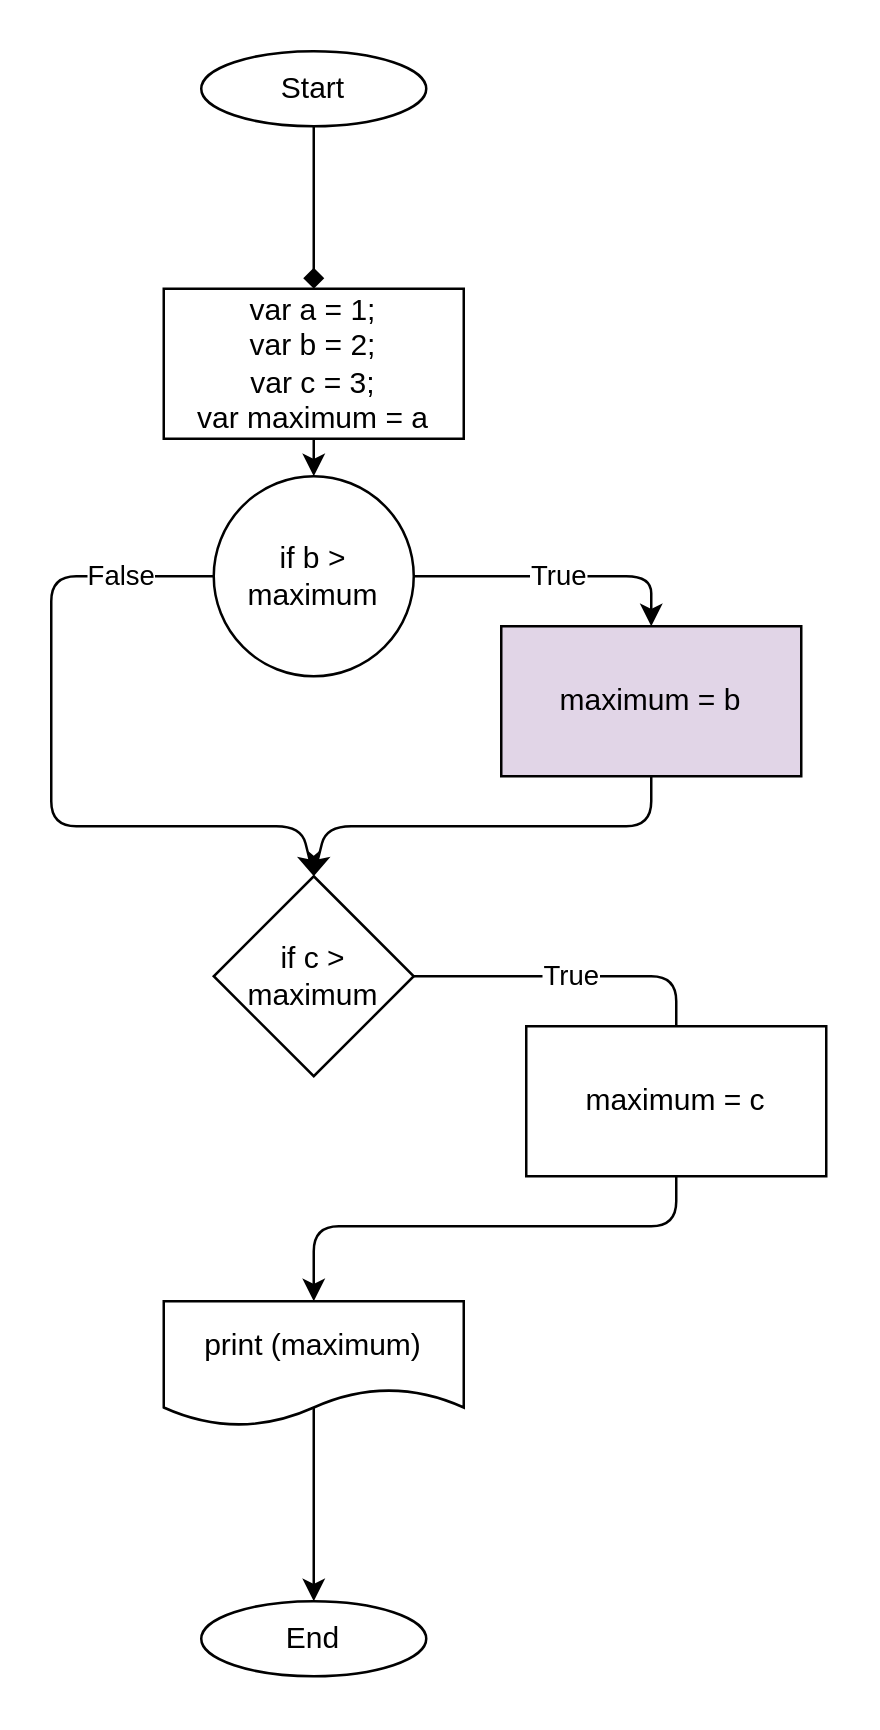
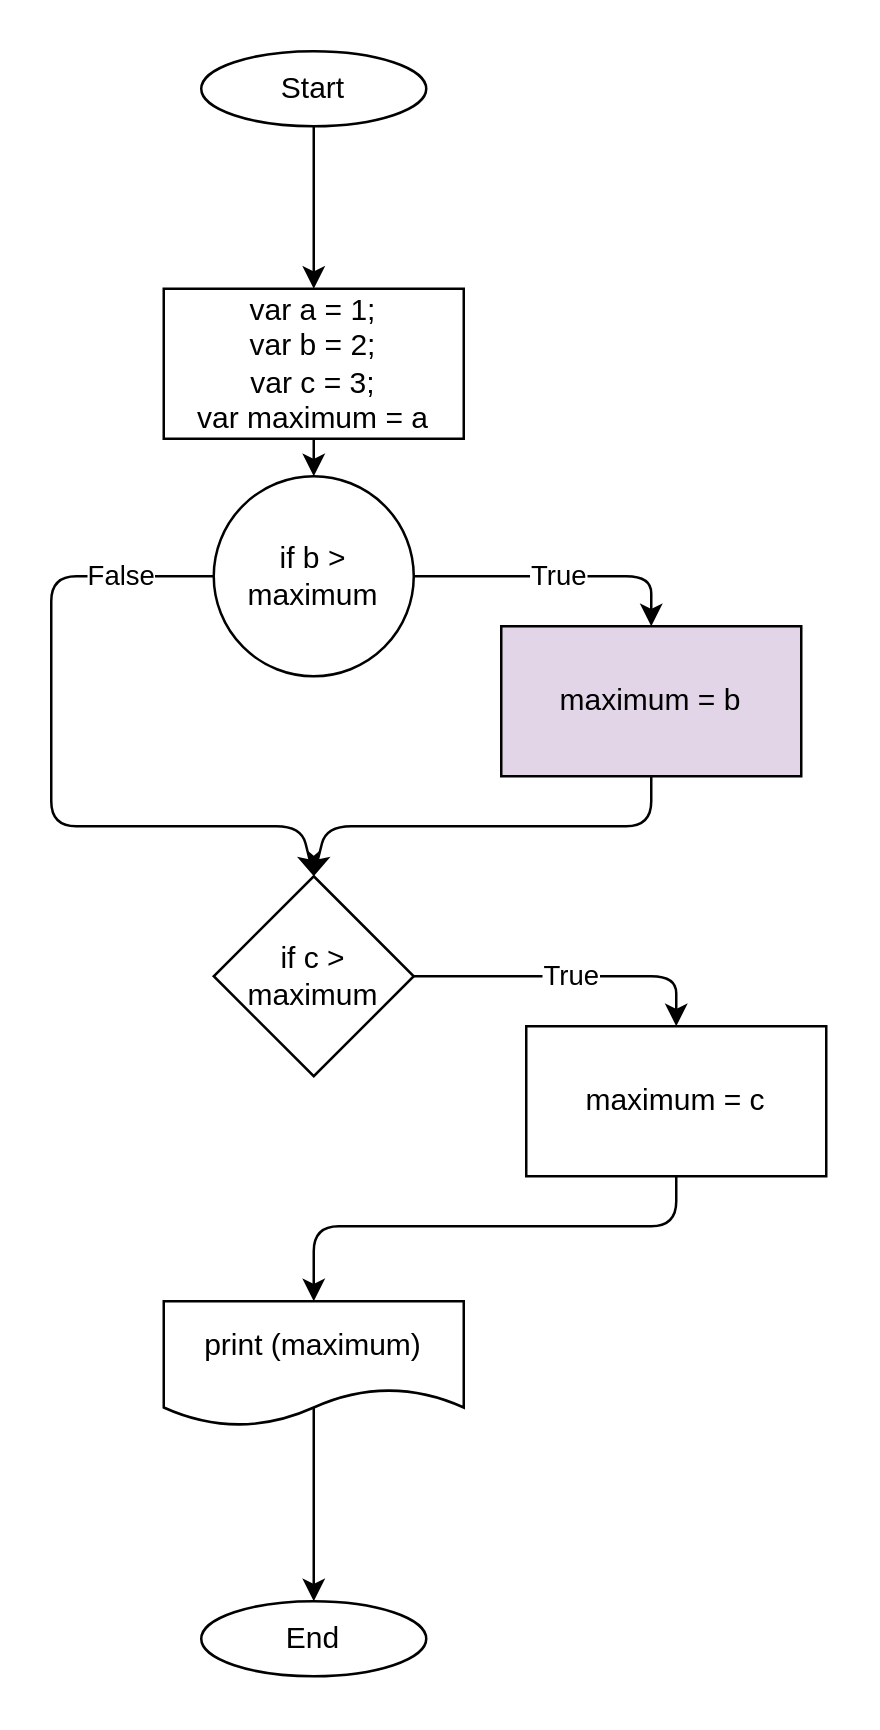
- <mxCell id="2" value="" style="edgeStyle=none;html=1;endArrow=diamond;" edge="1" parent="1" source="3" target="5"><mxGeometry relative="1" as="geometry" /></mxCell>
+ <mxCell id="2" value="" style="edgeStyle=none;html=1;" edge="1" parent="1" source="3" target="5"><mxGeometry relative="1" as="geometry" /></mxCell>
- <mxCell id="11" value="True" style="edgeStyle=none;html=1;exitX=1;exitY=0.5;exitDx=0;exitDy=0;entryX=0.5;entryY=0;entryDx=0;entryDy=0;endArrow=none;" edge="1" parent="1" source="12" target="14"><mxGeometry relative="1" as="geometry"><Array as="points"><mxPoint x="270" y="390" /></Array></mxGeometry></mxCell>
+ <mxCell id="11" value="True" style="edgeStyle=none;html=1;exitX=1;exitY=0.5;exitDx=0;exitDy=0;entryX=0.5;entryY=0;entryDx=0;entryDy=0;" edge="1" parent="1" source="12" target="14"><mxGeometry relative="1" as="geometry"><Array as="points"><mxPoint x="270" y="390" /></Array></mxGeometry></mxCell>
